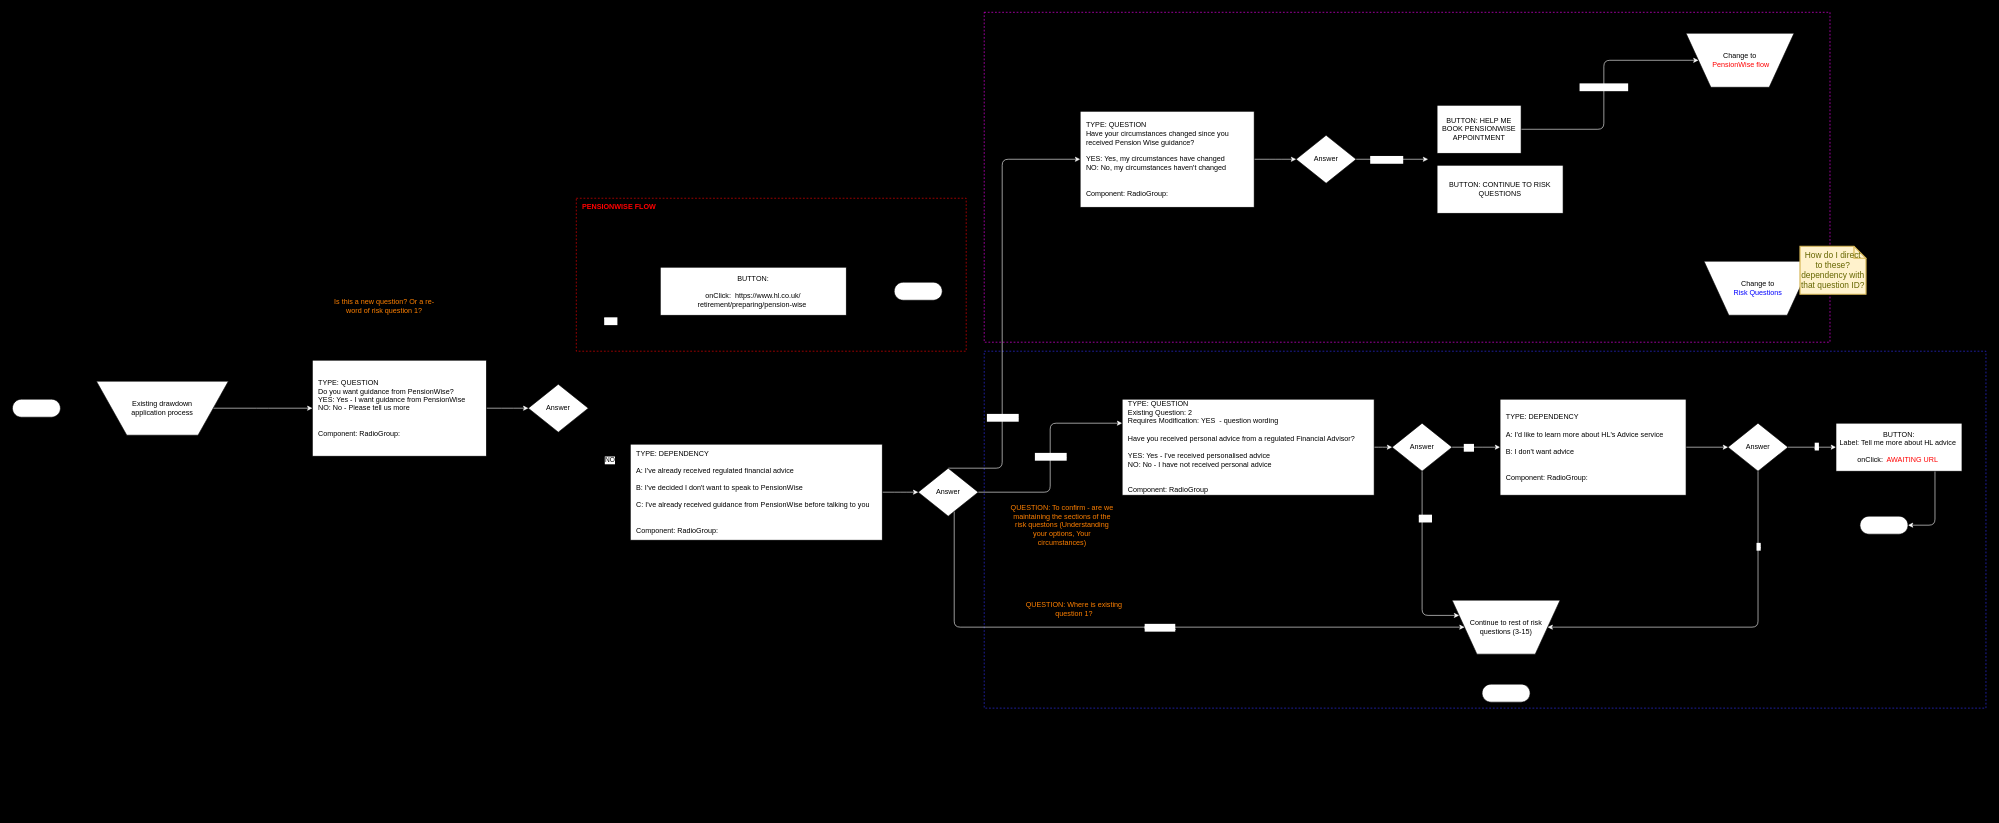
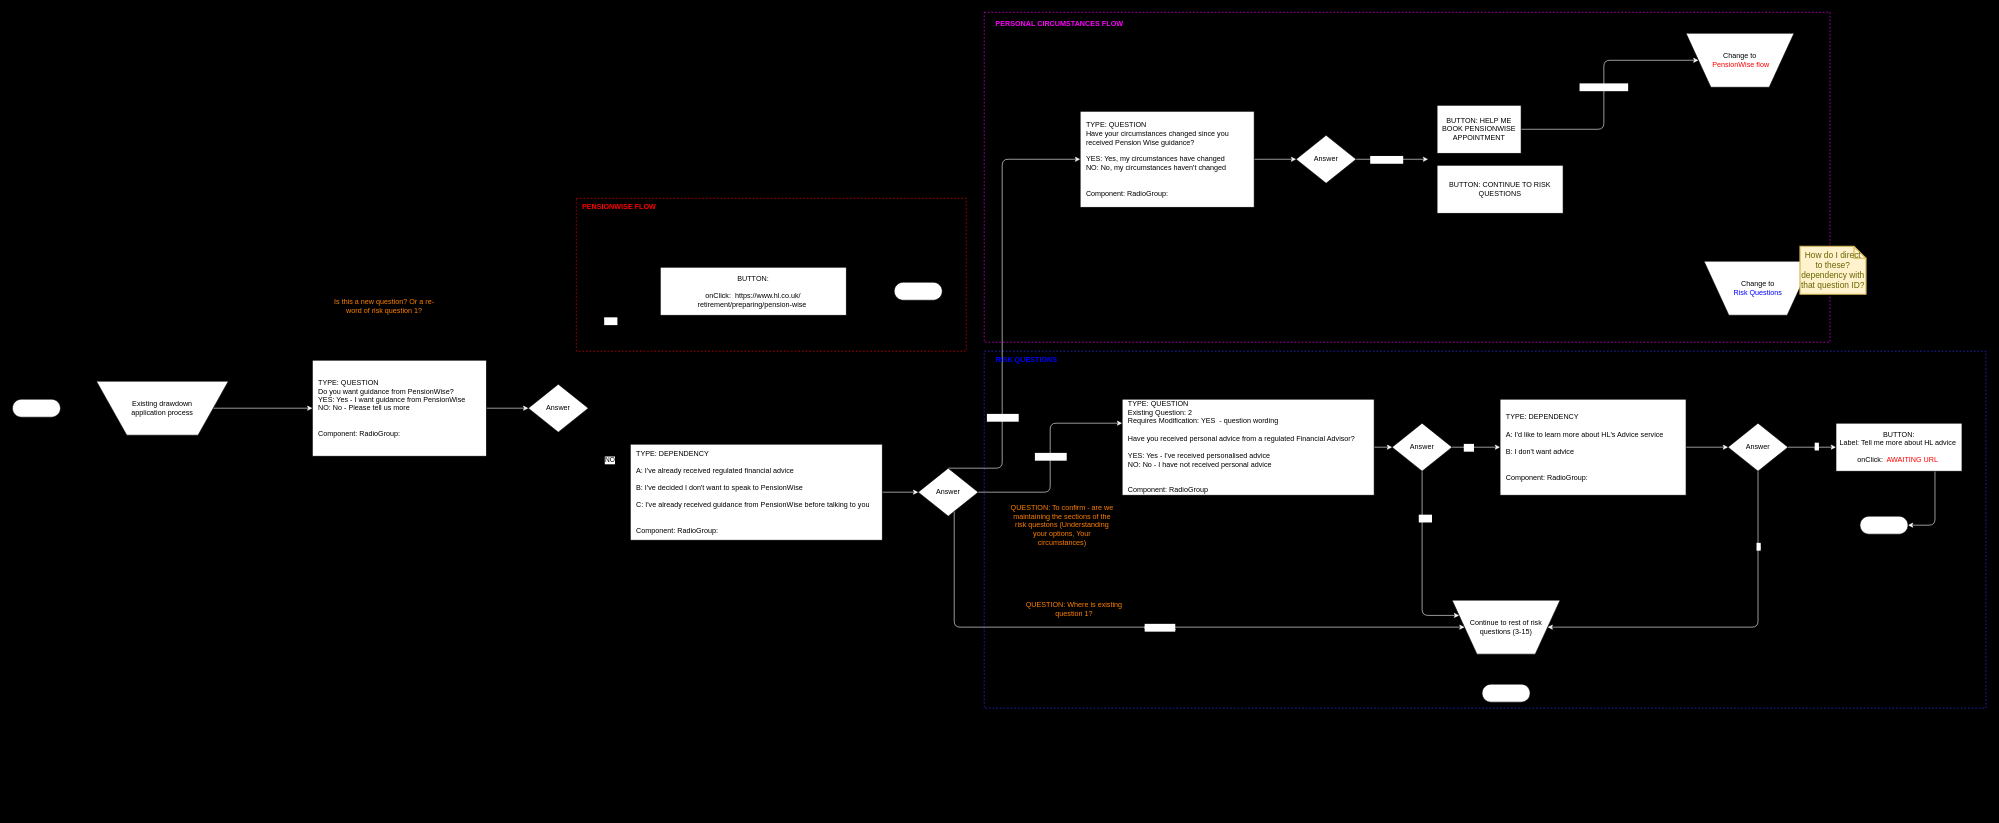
+ <mxCell id="62" value="PERSONAL CIRCUMSTANCES FLOW" style="text;html=1;align=center;verticalAlign=middle;resizable=0;points=[];autosize=1;strokeColor=none;fillColor=none;fontColor=#FF00FF;fontStyle=1" parent="1" vertex="1"><mxGeometry x="1650" y="30" width="230" height="20" as="geometry" /></mxCell>
+ <mxCell id="59" value="RISK QUESTIONS" style="text;html=1;align=center;verticalAlign=middle;resizable=0;points=[];autosize=1;strokeColor=none;fillColor=none;fontColor=#0000FF;fontStyle=1" parent="1" vertex="1"><mxGeometry x="1650" y="590" width="120" height="20" as="geometry" /></mxCell>
